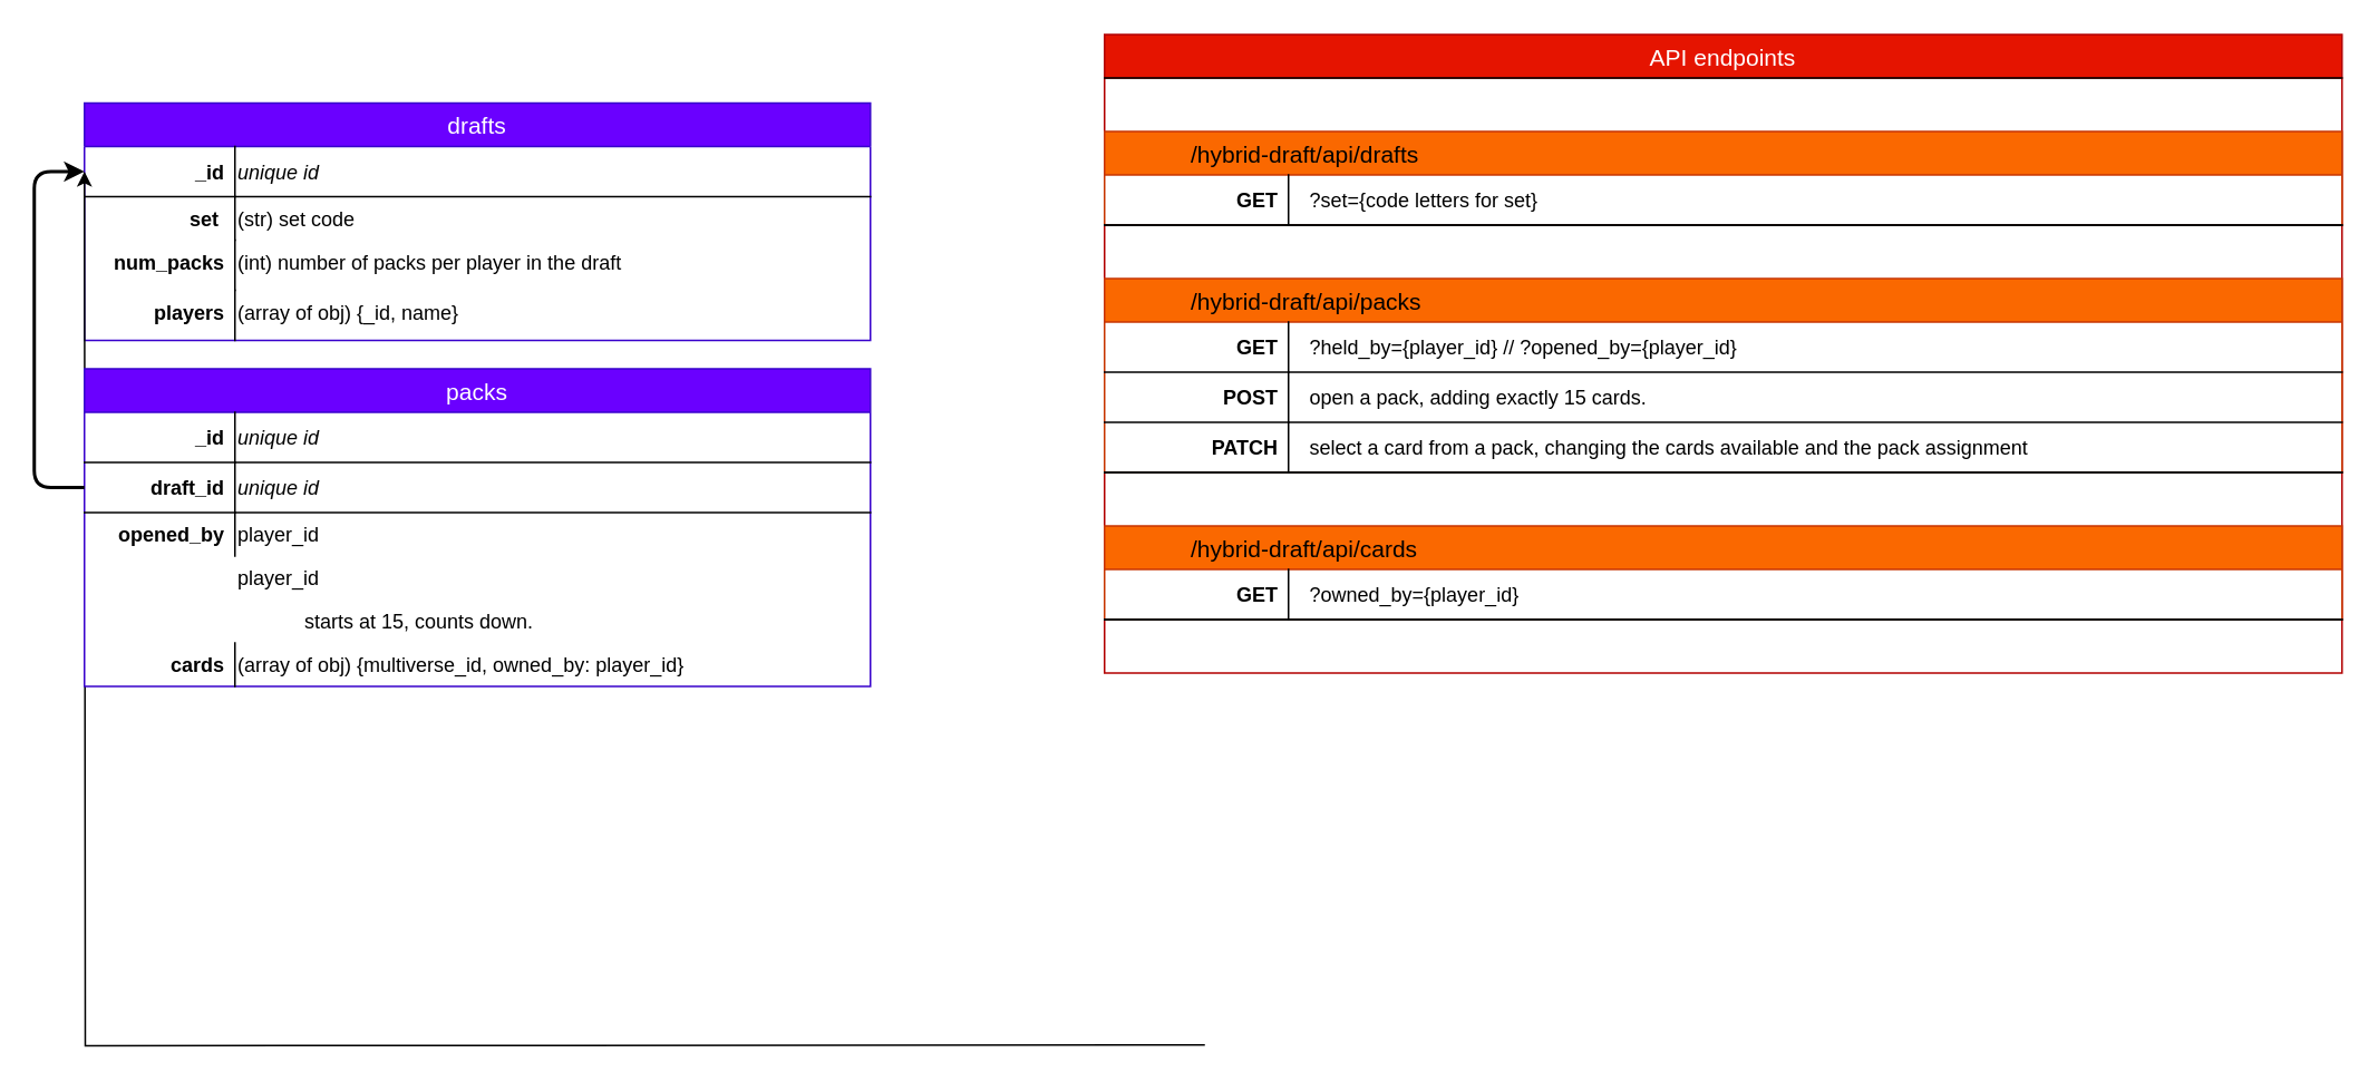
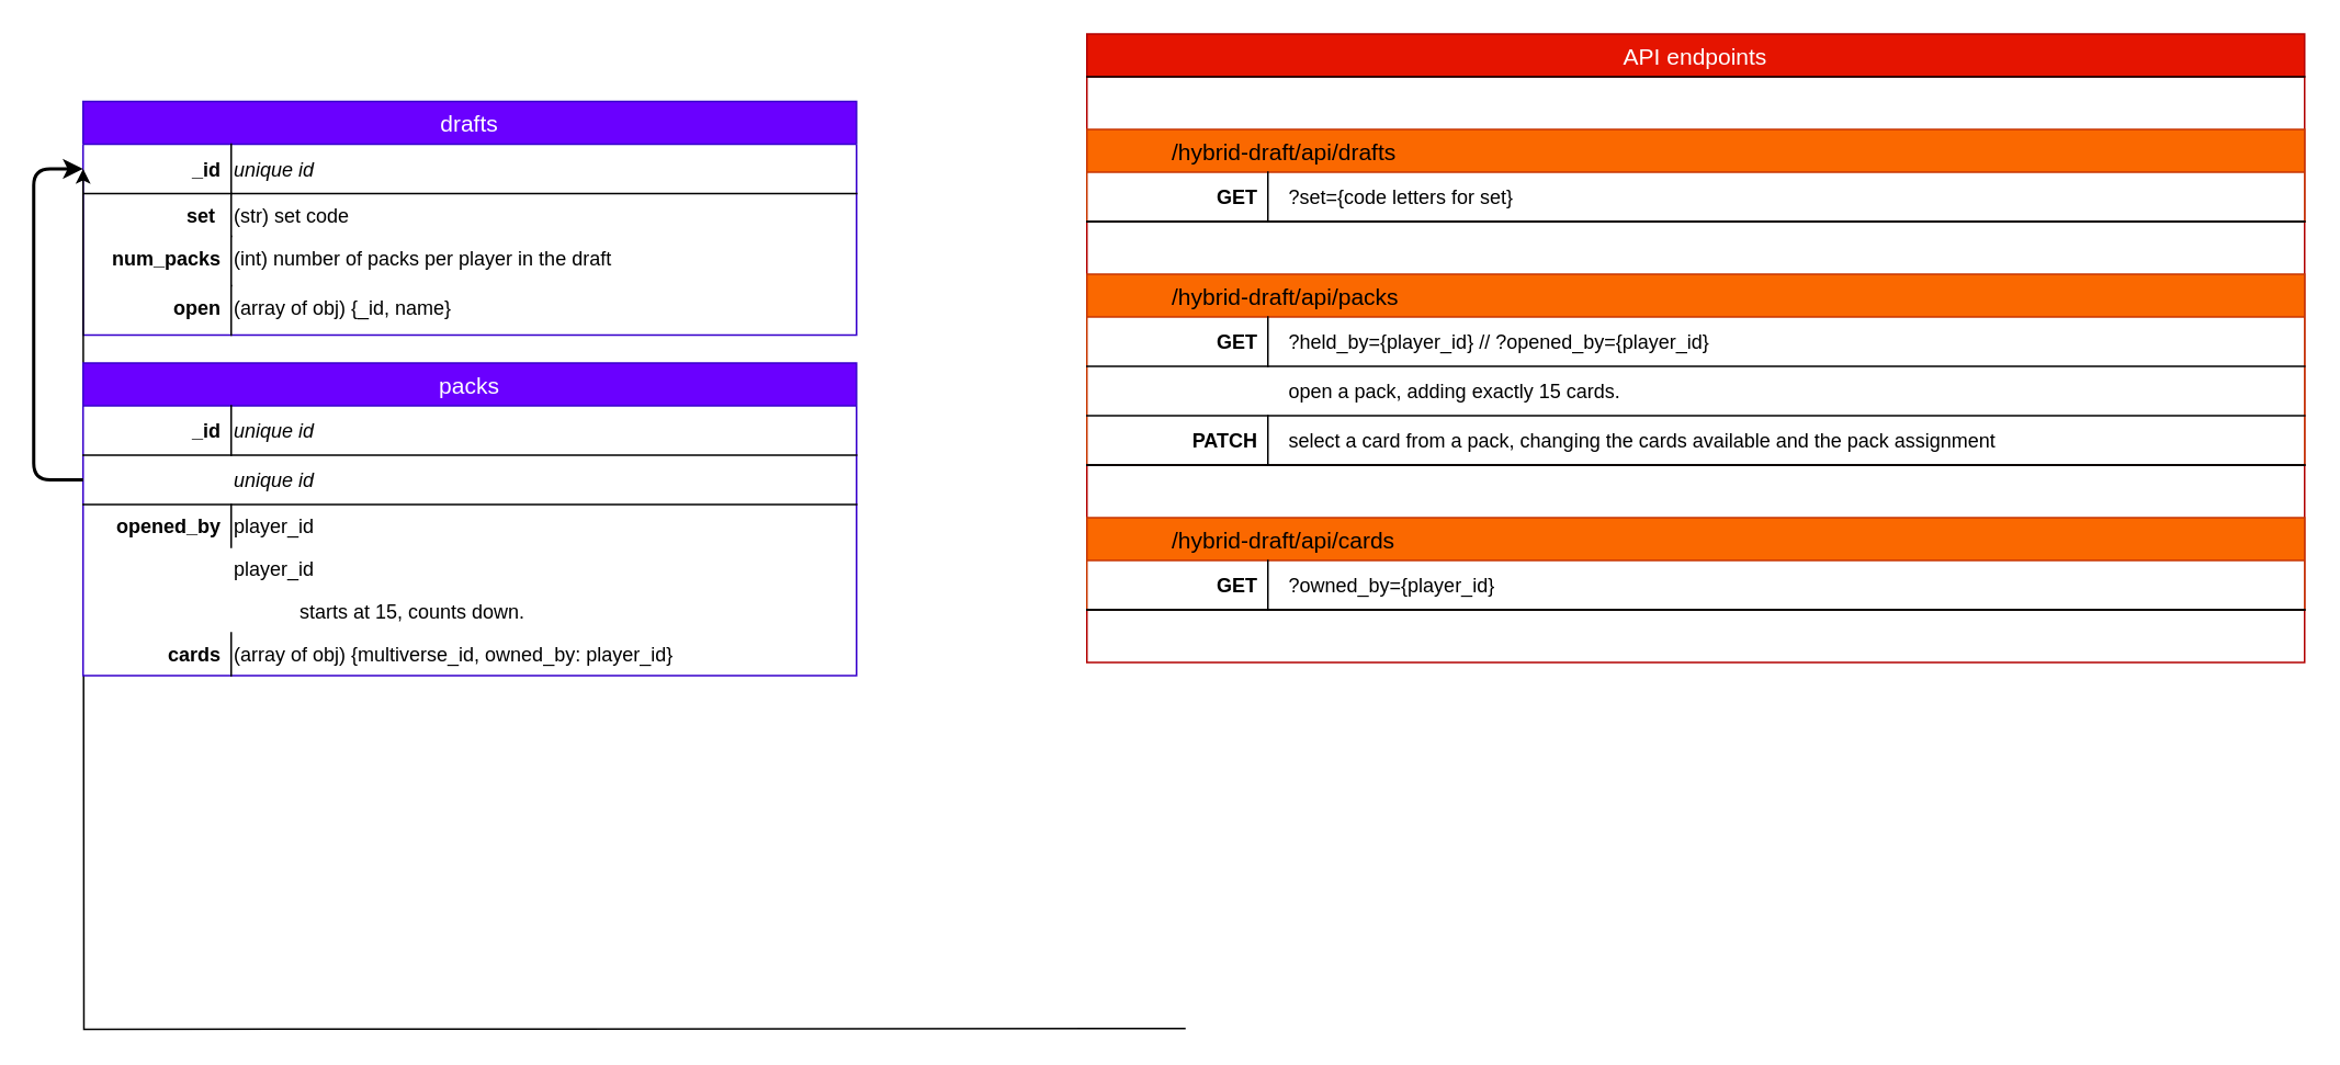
- <mxCell id="10" value="players" style="shape=partialRectangle;top=0;left=0;bottom=0;fillColor=none;align=right;verticalAlign=top;spacingLeft=4;spacingRight=4;overflow=hidden;rotatable=0;points=[];portConstraint=eastwest;part=1;fontSize=12;fontColor=#000000;fontStyle=1" vertex="1" connectable="0" parent="9"><mxGeometry width="90" height="30" as="geometry" /></mxCell>
+ <mxCell id="10" value="open" style="shape=partialRectangle;top=0;left=0;bottom=0;fillColor=none;align=right;verticalAlign=top;spacingLeft=4;spacingRight=4;overflow=hidden;rotatable=0;points=[];portConstraint=eastwest;part=1;fontSize=12;fontColor=#000000;fontStyle=1" vertex="1" connectable="0" parent="9"><mxGeometry width="90" height="30" as="geometry" /></mxCell>
- <mxCell id="21" value="POST" style="shape=partialRectangle;top=0;left=0;bottom=0;fillColor=none;align=right;verticalAlign=middle;spacingLeft=4;spacingRight=4;overflow=hidden;rotatable=0;points=[];portConstraint=eastwest;part=1;fontSize=12;fontColor=#000000;fontStyle=1" parent="20" vertex="1" connectable="0"><mxGeometry width="110" height="30" as="geometry" /></mxCell>
- <mxCell id="34" value="draft_id" style="shape=partialRectangle;top=0;left=0;bottom=0;fillColor=none;align=right;verticalAlign=middle;spacingLeft=4;spacingRight=4;overflow=hidden;rotatable=0;points=[];portConstraint=eastwest;part=1;fontSize=12;fontColor=#000000;fontStyle=1" vertex="1" connectable="0" parent="33"><mxGeometry width="90" height="30" as="geometry" /></mxCell>
